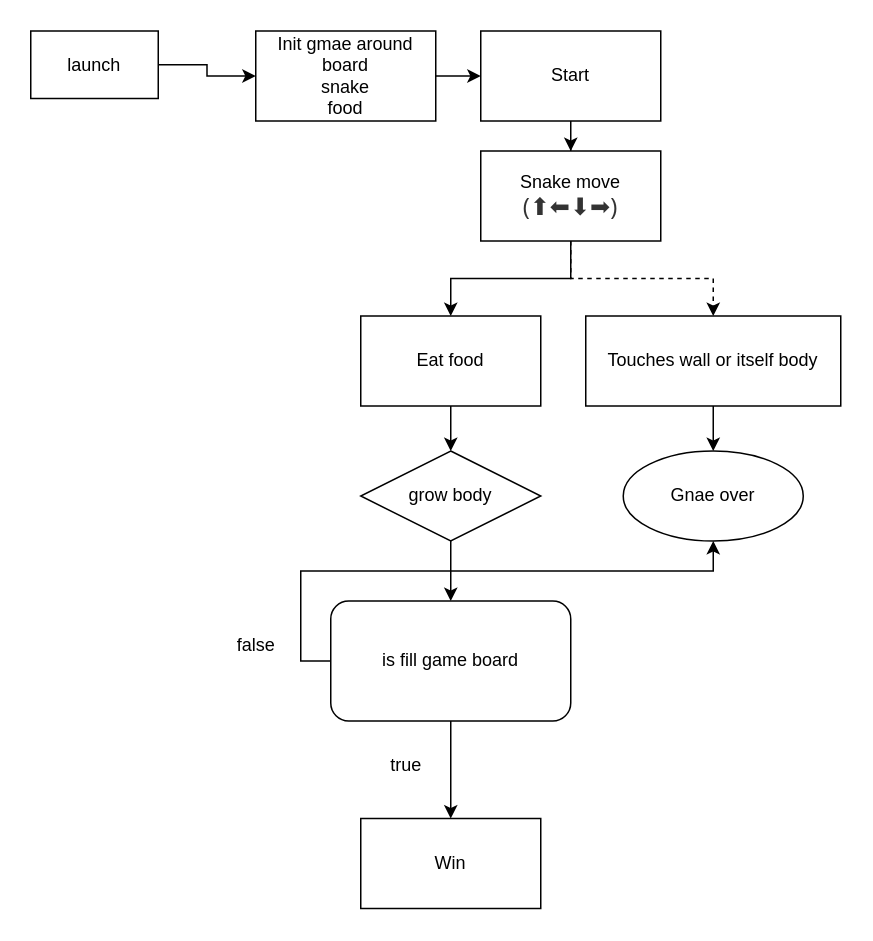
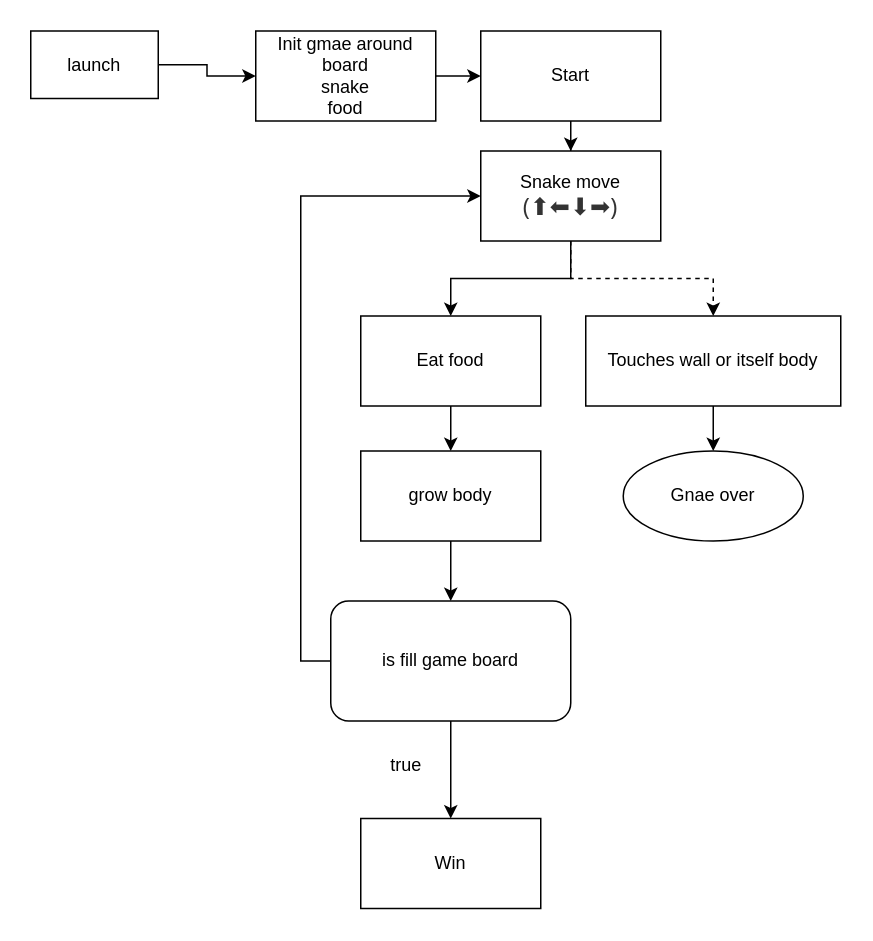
- <mxCell id="16" value="grow body" style="rhombus;whiteSpace=wrap;html=1;" vertex="1" parent="1"><mxGeometry x="240" y="300" width="120" height="60" as="geometry" /></mxCell>
+ <mxCell id="16" value="grow body" style="rounded=0;whiteSpace=wrap;html=1;" vertex="1" parent="1"><mxGeometry x="240" y="300" width="120" height="60" as="geometry" /></mxCell>
- <mxCell id="19" style="edgeStyle=orthogonalEdgeStyle;rounded=0;orthogonalLoop=1;jettySize=auto;html=1;exitX=0;exitY=0.5;exitDx=0;exitDy=0;" edge="1" parent="1" source="20" target="17"><mxGeometry relative="1" as="geometry" /></mxCell>
+ <mxCell id="19" style="edgeStyle=orthogonalEdgeStyle;rounded=0;orthogonalLoop=1;jettySize=auto;html=1;exitX=0;exitY=0.5;exitDx=0;exitDy=0;entryX=0;entryY=0.5;entryDx=0;entryDy=0;" edge="1" parent="1" source="20" target="10"><mxGeometry relative="1" as="geometry" /></mxCell>
- <mxCell id="23" value="false" style="text;html=1;align=center;verticalAlign=middle;resizable=0;points=[];autosize=1;" vertex="1" parent="1"><mxGeometry x="150" y="420" width="40" height="20" as="geometry" /></mxCell>
